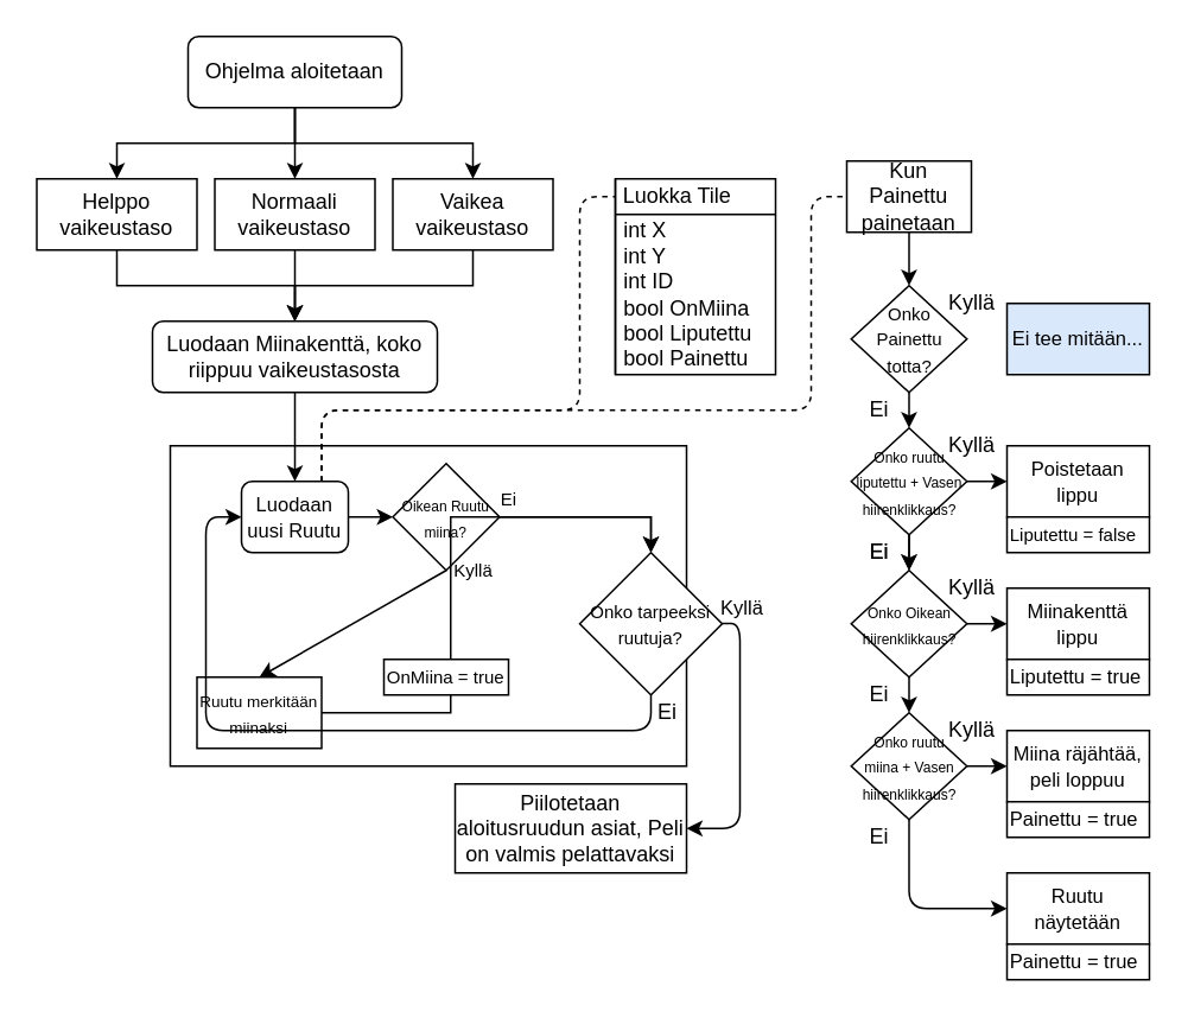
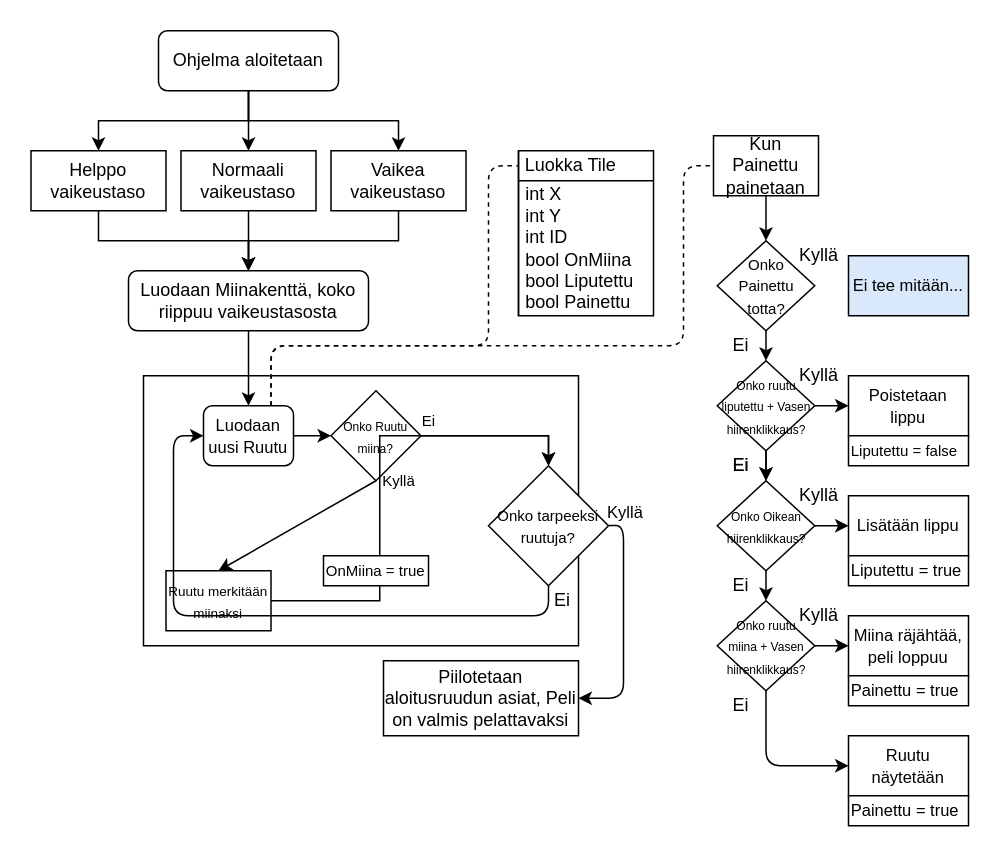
- <mxCell id="21" value="&lt;font style=&quot;font-size: 8px&quot;&gt;Oikean Ruutu miina?&lt;/font&gt;" style="rhombus;whiteSpace=wrap;html=1;" vertex="1" parent="1"><mxGeometry x="220" y="260" width="60" height="60" as="geometry" /></mxCell>
+ <mxCell id="21" value="&lt;font style=&quot;font-size: 8px&quot;&gt;Onko Ruutu miina?&lt;/font&gt;" style="rhombus;whiteSpace=wrap;html=1;" vertex="1" parent="1"><mxGeometry x="220" y="260" width="60" height="60" as="geometry" /></mxCell>
- <mxCell id="50" value="&lt;span style=&quot;font-size: 11px&quot;&gt;Miinakenttä lippu&lt;/span&gt;" style="whiteSpace=wrap;html=1;" vertex="1" parent="1"><mxGeometry x="565" y="330" width="80" height="40" as="geometry" /></mxCell>
+ <mxCell id="50" value="&lt;span style=&quot;font-size: 11px&quot;&gt;Lisätään lippu&lt;/span&gt;" style="whiteSpace=wrap;html=1;" vertex="1" parent="1"><mxGeometry x="565" y="330" width="80" height="40" as="geometry" /></mxCell>
